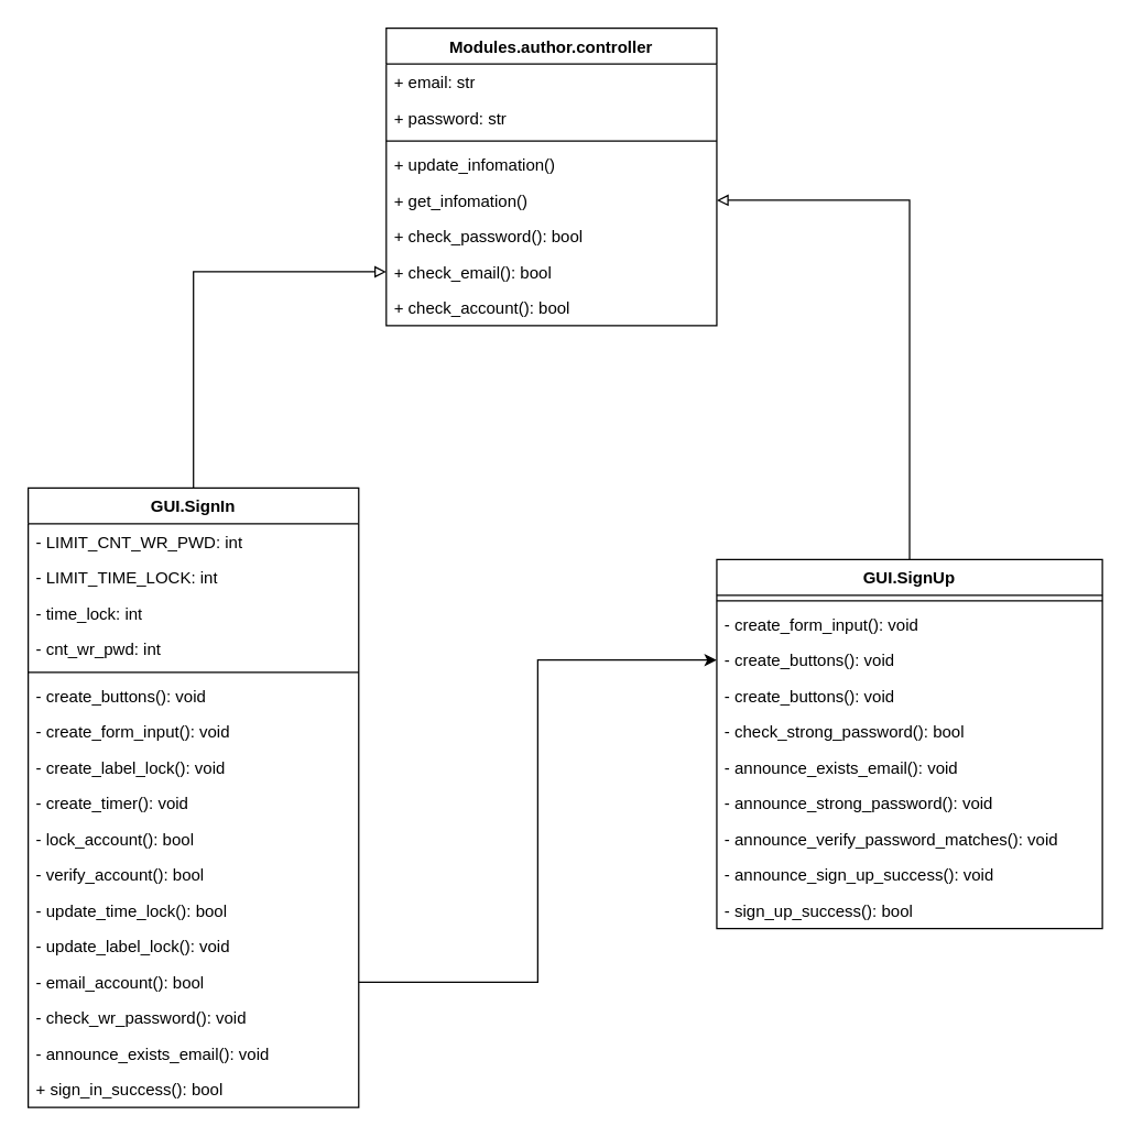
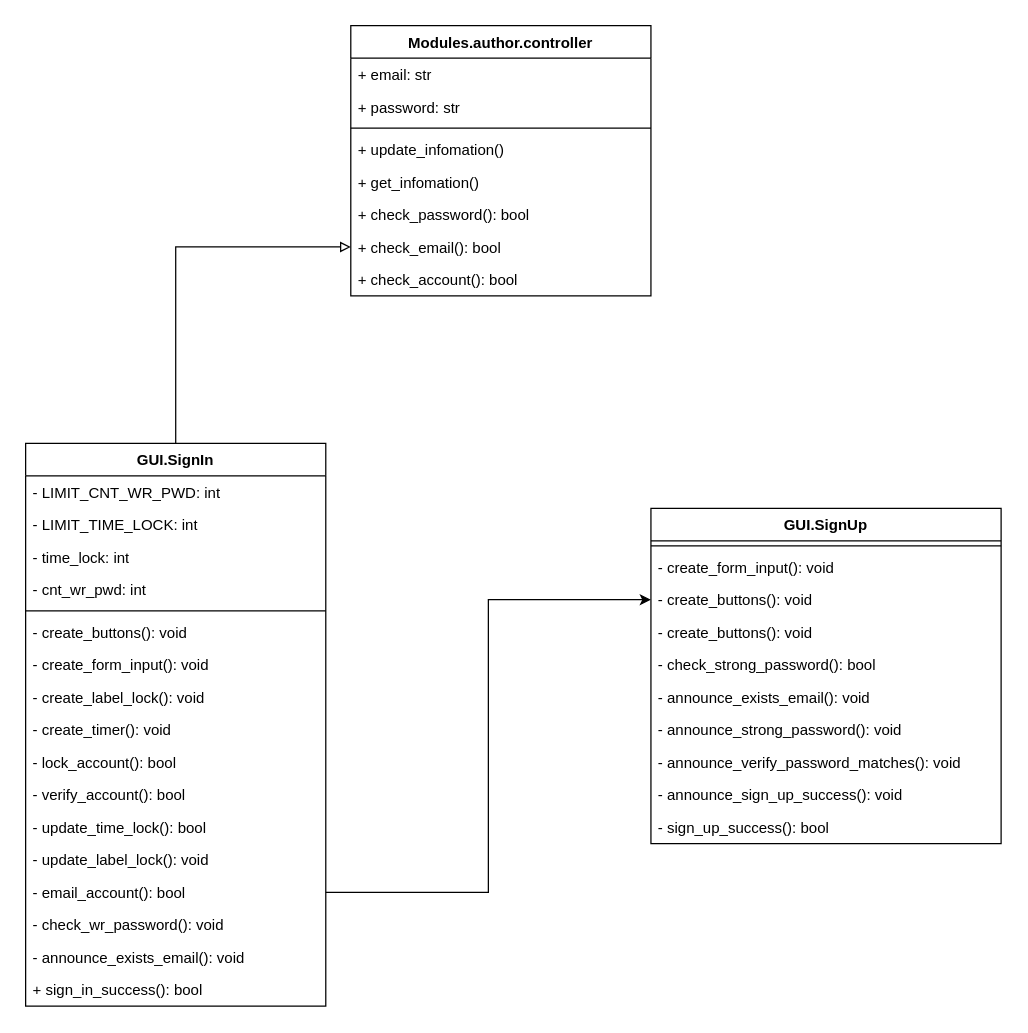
- <mxCell id="21" style="edgeStyle=orthogonalEdgeStyle;rounded=0;orthogonalLoop=1;jettySize=auto;html=1;exitX=0.5;exitY=0;exitDx=0;exitDy=0;entryX=1;entryY=0.5;entryDx=0;entryDy=0;endArrow=block;endFill=0;" edge="1" parent="1" source="22" target="38"><mxGeometry relative="1" as="geometry" /></mxCell>
